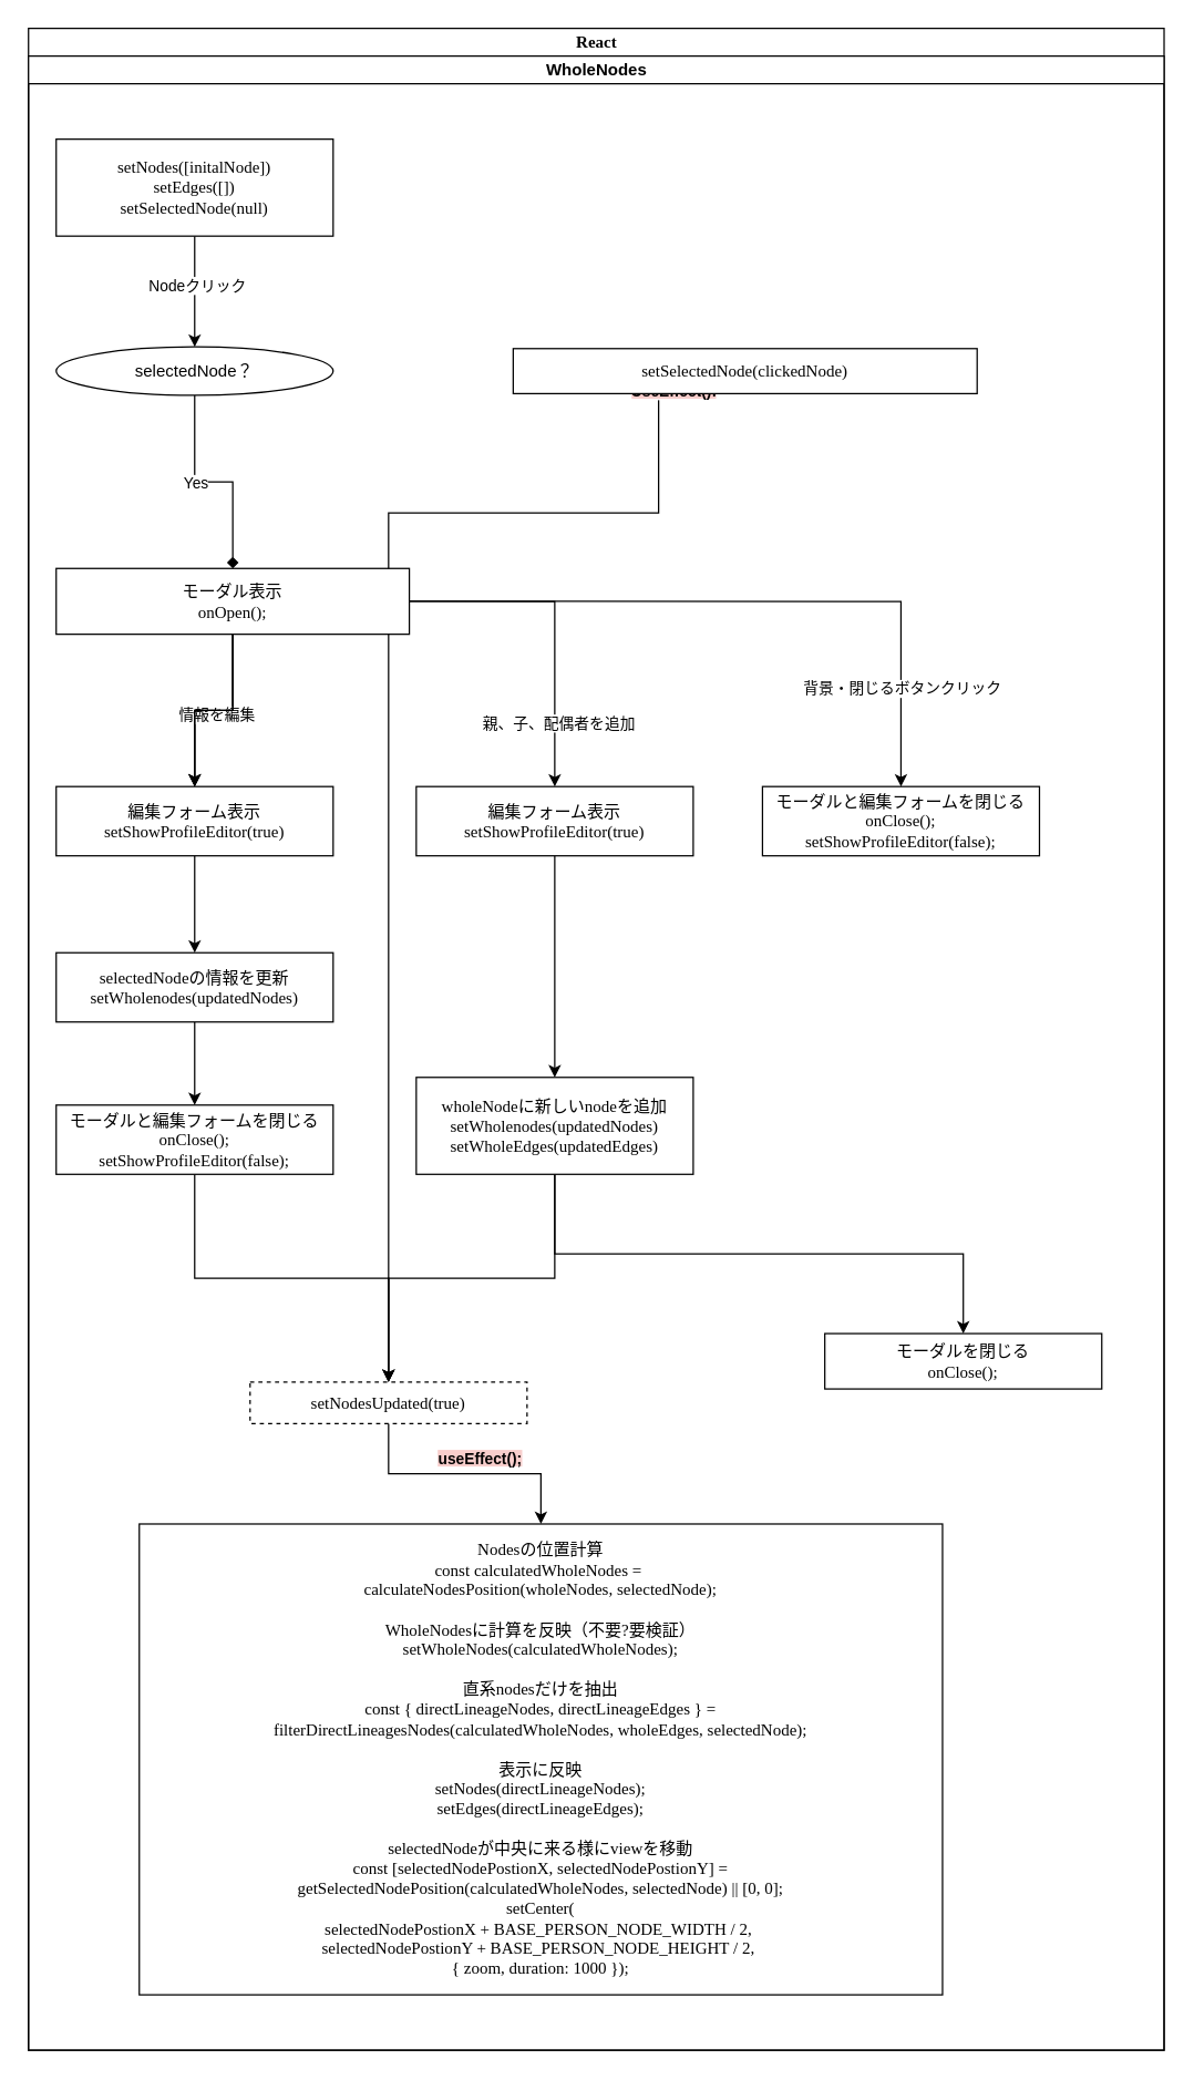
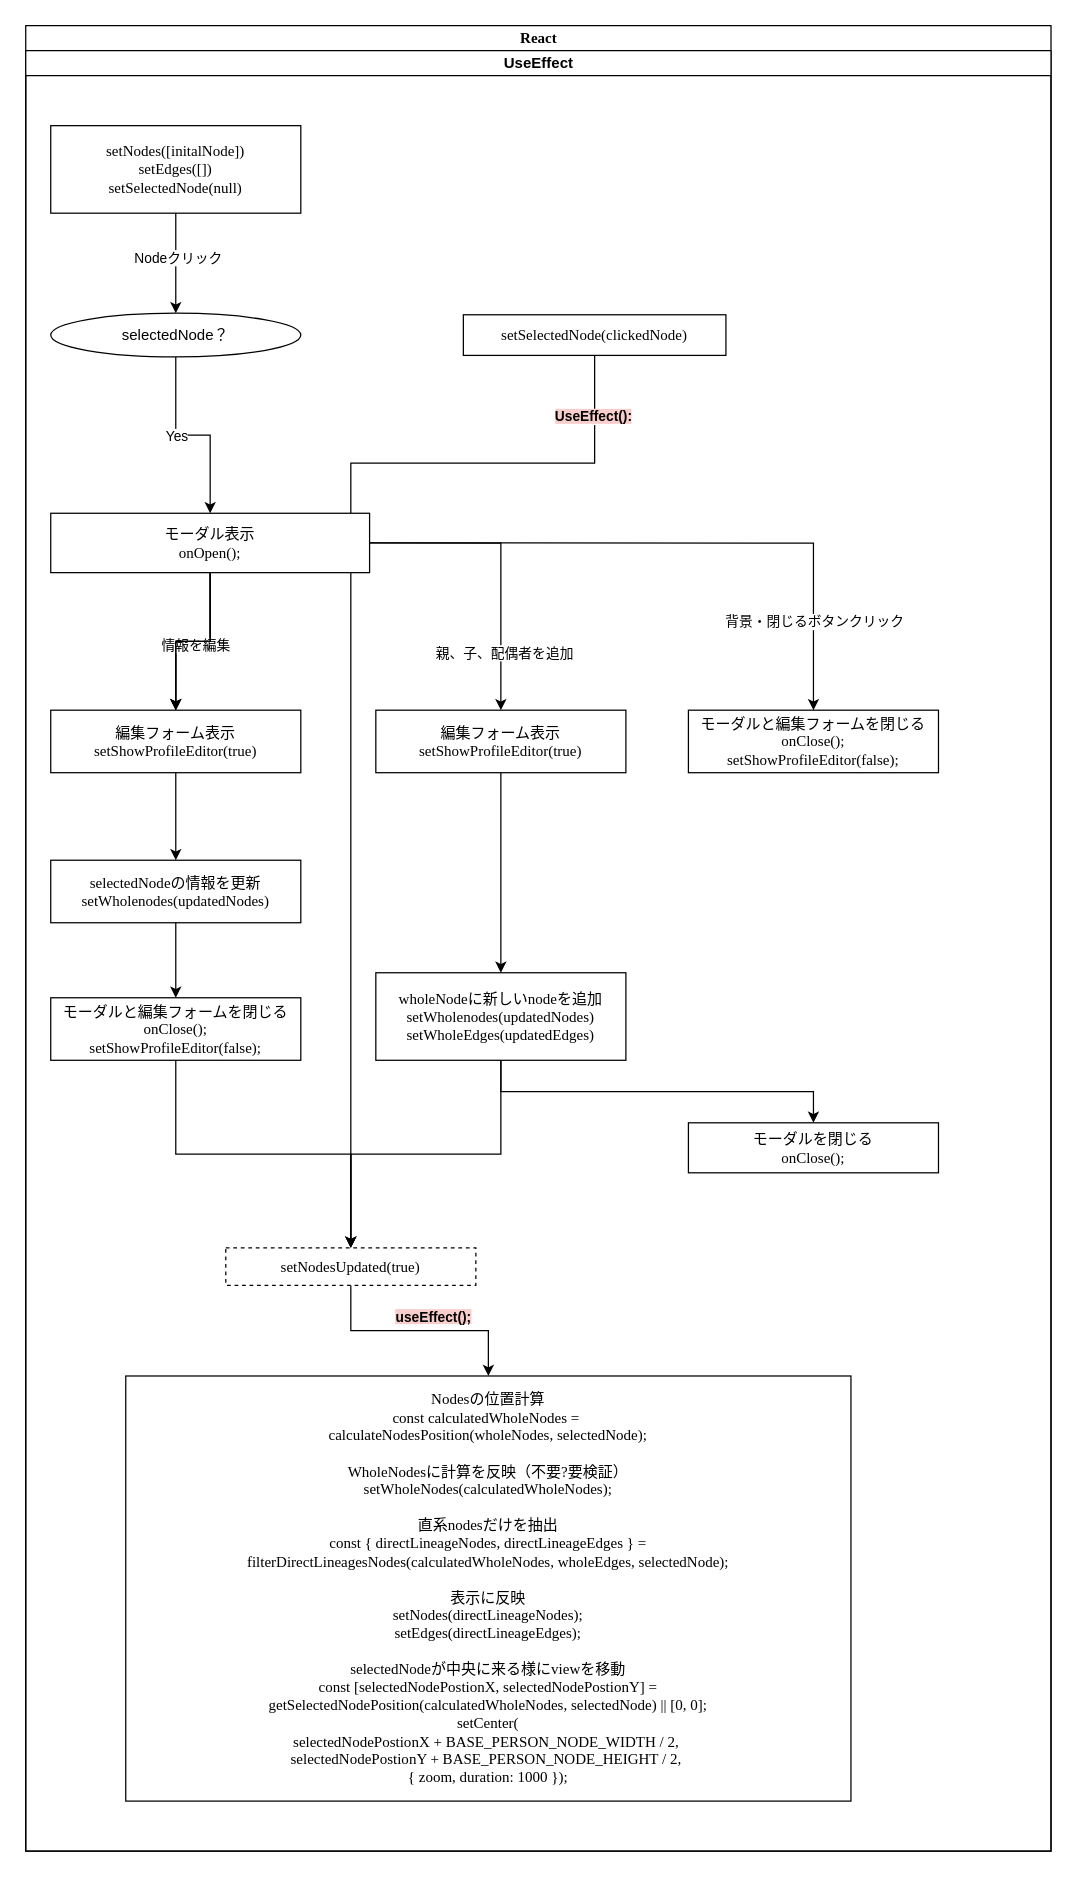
- <mxCell id="3" value="WholeNodes" style="swimlane;html=1;startSize=20;" parent="2" vertex="1"><mxGeometry y="20" width="820" height="1440" as="geometry" /></mxCell>
+ <mxCell id="3" value="UseEffect" style="swimlane;html=1;startSize=20;" parent="2" vertex="1"><mxGeometry y="20" width="820" height="1440" as="geometry" /></mxCell>
- <mxCell id="12" value="setSelectedNode(clickedNode)" style="whiteSpace=wrap;html=1;fontFamily=Verdana;rounded=0;shadow=0;comic=0;labelBackgroundColor=none;strokeWidth=1;arcSize=50;" vertex="1" parent="3"><mxGeometry x="350" y="211.25" width="335" height="32.5" as="geometry" /></mxCell>
+ <mxCell id="12" value="setSelectedNode(clickedNode)" style="whiteSpace=wrap;html=1;fontFamily=Verdana;rounded=0;shadow=0;comic=0;labelBackgroundColor=none;strokeWidth=1;arcSize=50;" vertex="1" parent="3"><mxGeometry x="350" y="211.25" width="210" height="32.5" as="geometry" /></mxCell>
- <mxCell id="7" value="" style="edgeStyle=orthogonalEdgeStyle;rounded=0;orthogonalLoop=1;jettySize=auto;html=1;endArrow=diamond;" edge="1" parent="3" source="9" target="21"><mxGeometry relative="1" as="geometry" /></mxCell>
+ <mxCell id="7" value="" style="edgeStyle=orthogonalEdgeStyle;rounded=0;orthogonalLoop=1;jettySize=auto;html=1;" edge="1" parent="3" source="9" target="21"><mxGeometry relative="1" as="geometry" /></mxCell>
- <mxCell id="37" value="&lt;div&gt;モーダルを閉じる&lt;/div&gt;onClose();" style="whiteSpace=wrap;html=1;fontFamily=Verdana;rounded=0;shadow=0;comic=0;labelBackgroundColor=none;strokeWidth=1;arcSize=50;" vertex="1" parent="3"><mxGeometry x="575" y="922.5" width="200" height="40" as="geometry" /></mxCell>
+ <mxCell id="37" value="&lt;div&gt;モーダルを閉じる&lt;/div&gt;onClose();" style="whiteSpace=wrap;html=1;fontFamily=Verdana;rounded=0;shadow=0;comic=0;labelBackgroundColor=none;strokeWidth=1;arcSize=50;" vertex="1" parent="3"><mxGeometry x="530" y="857.5" width="200" height="40" as="geometry" /></mxCell>
